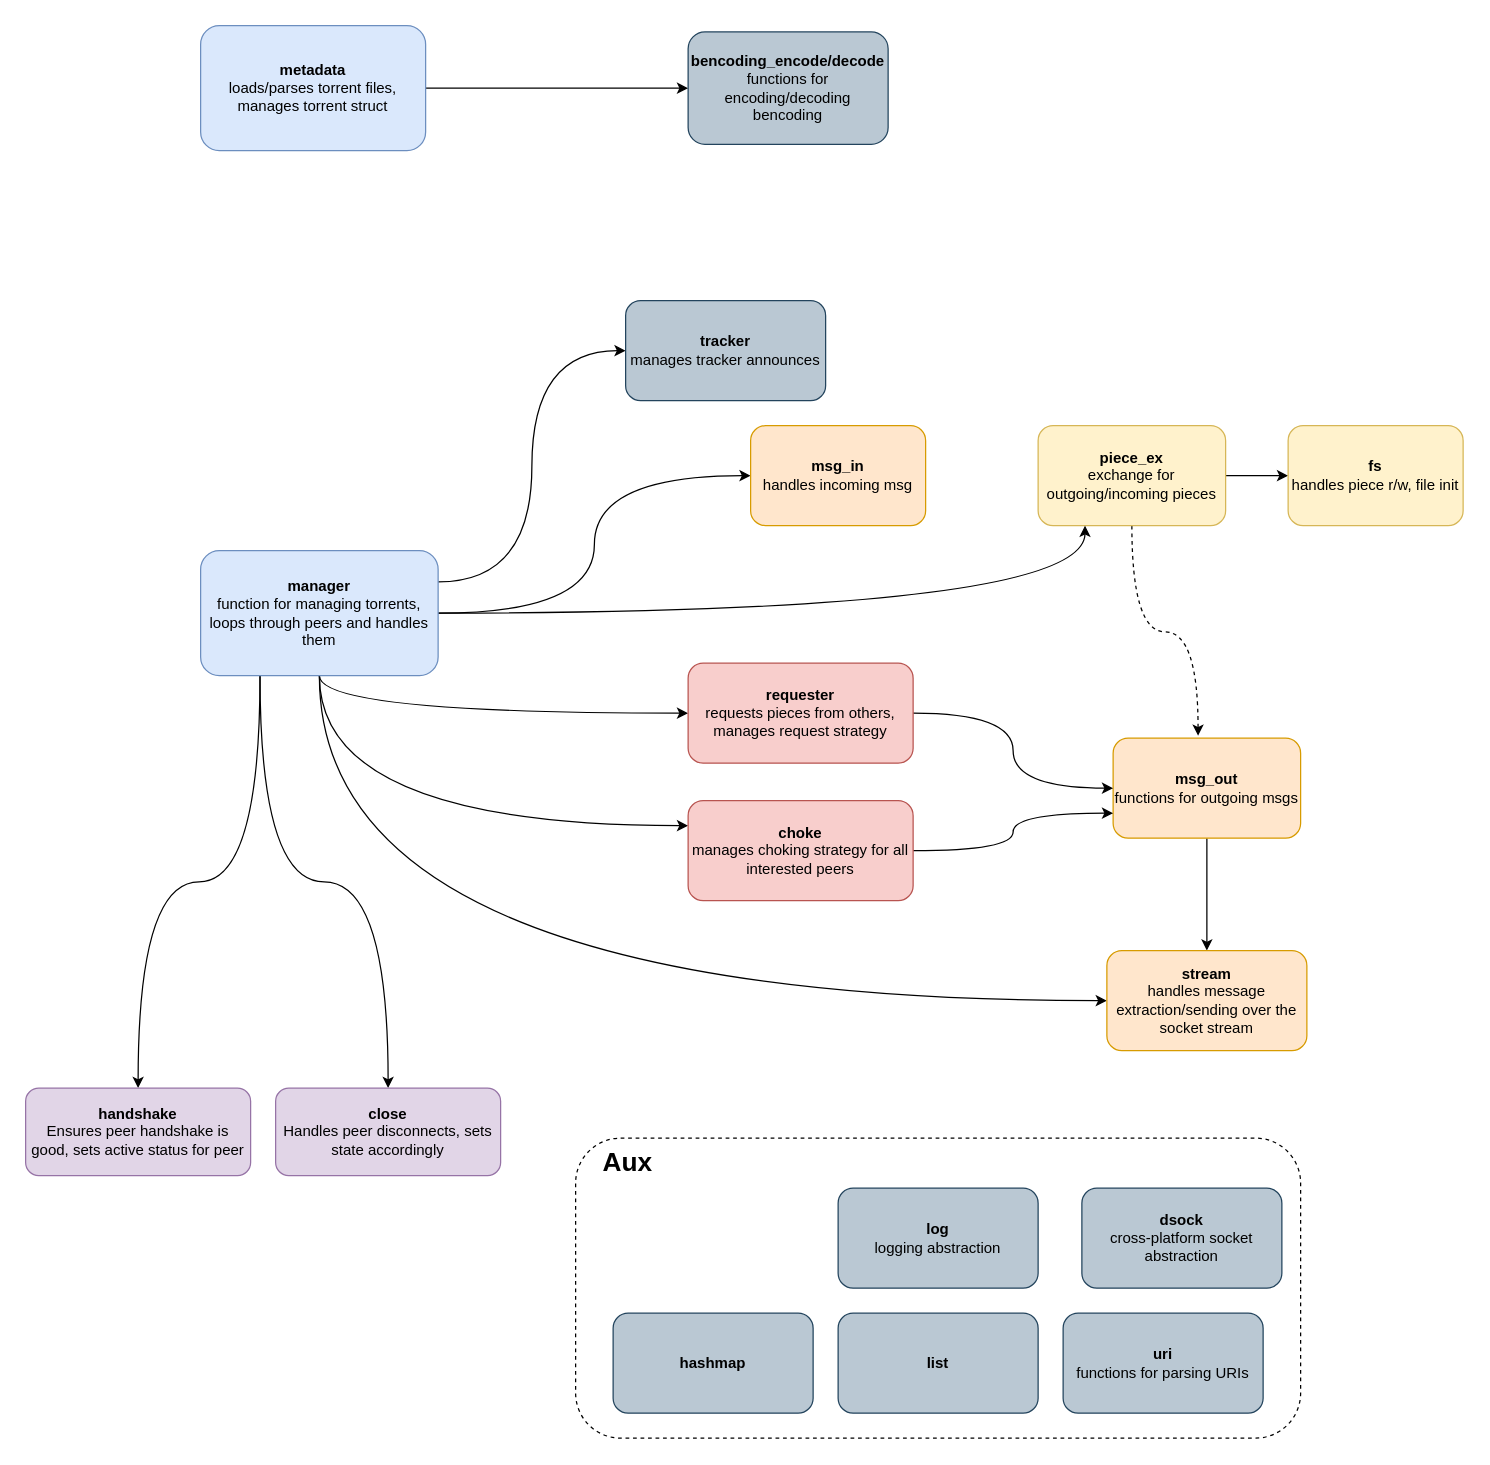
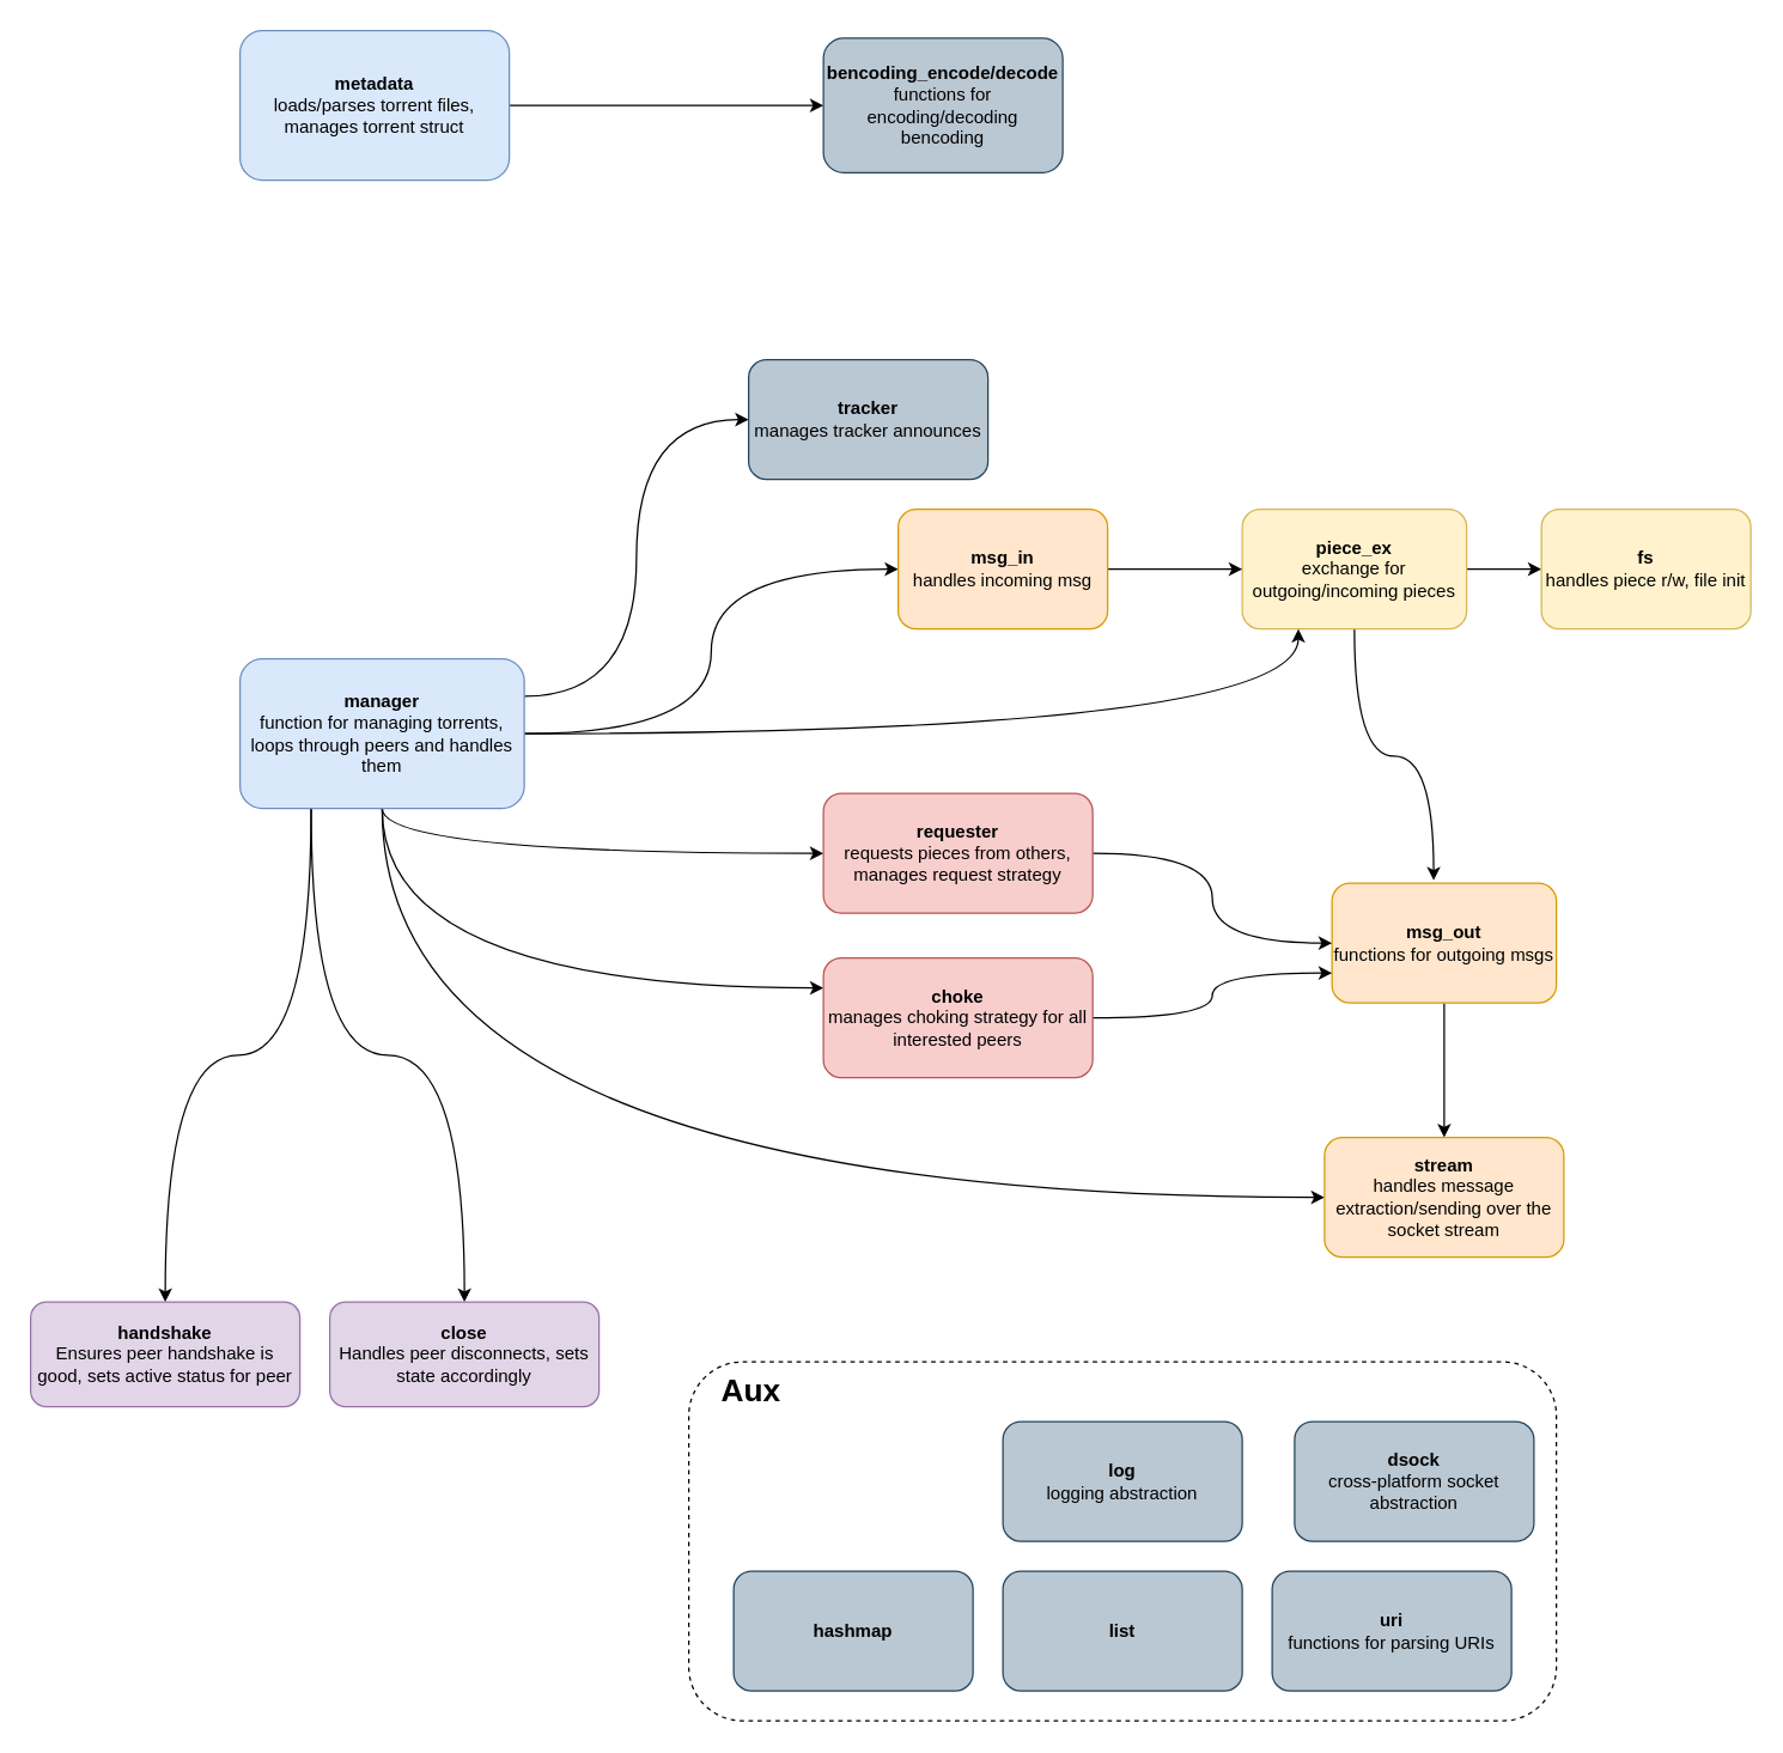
+ <mxCell id="18" style="edgeStyle=orthogonalEdgeStyle;rounded=0;orthogonalLoop=1;jettySize=auto;html=1;exitX=1;exitY=0.5;exitDx=0;exitDy=0;" parent="1" source="19" target="6" edge="1"><mxGeometry relative="1" as="geometry" /></mxCell>
- <mxCell id="5" style="edgeStyle=orthogonalEdgeStyle;orthogonalLoop=1;jettySize=auto;html=1;exitX=0.5;exitY=1;exitDx=0;exitDy=0;entryX=0.453;entryY=-0.024;entryDx=0;entryDy=0;entryPerimeter=0;curved=1;dashed=1;" parent="1" source="6" target="21" edge="1"><mxGeometry relative="1" as="geometry" /></mxCell>
+ <mxCell id="5" style="edgeStyle=orthogonalEdgeStyle;orthogonalLoop=1;jettySize=auto;html=1;exitX=0.5;exitY=1;exitDx=0;exitDy=0;entryX=0.453;entryY=-0.024;entryDx=0;entryDy=0;entryPerimeter=0;curved=1;" parent="1" source="6" target="21" edge="1"><mxGeometry relative="1" as="geometry" /></mxCell>
